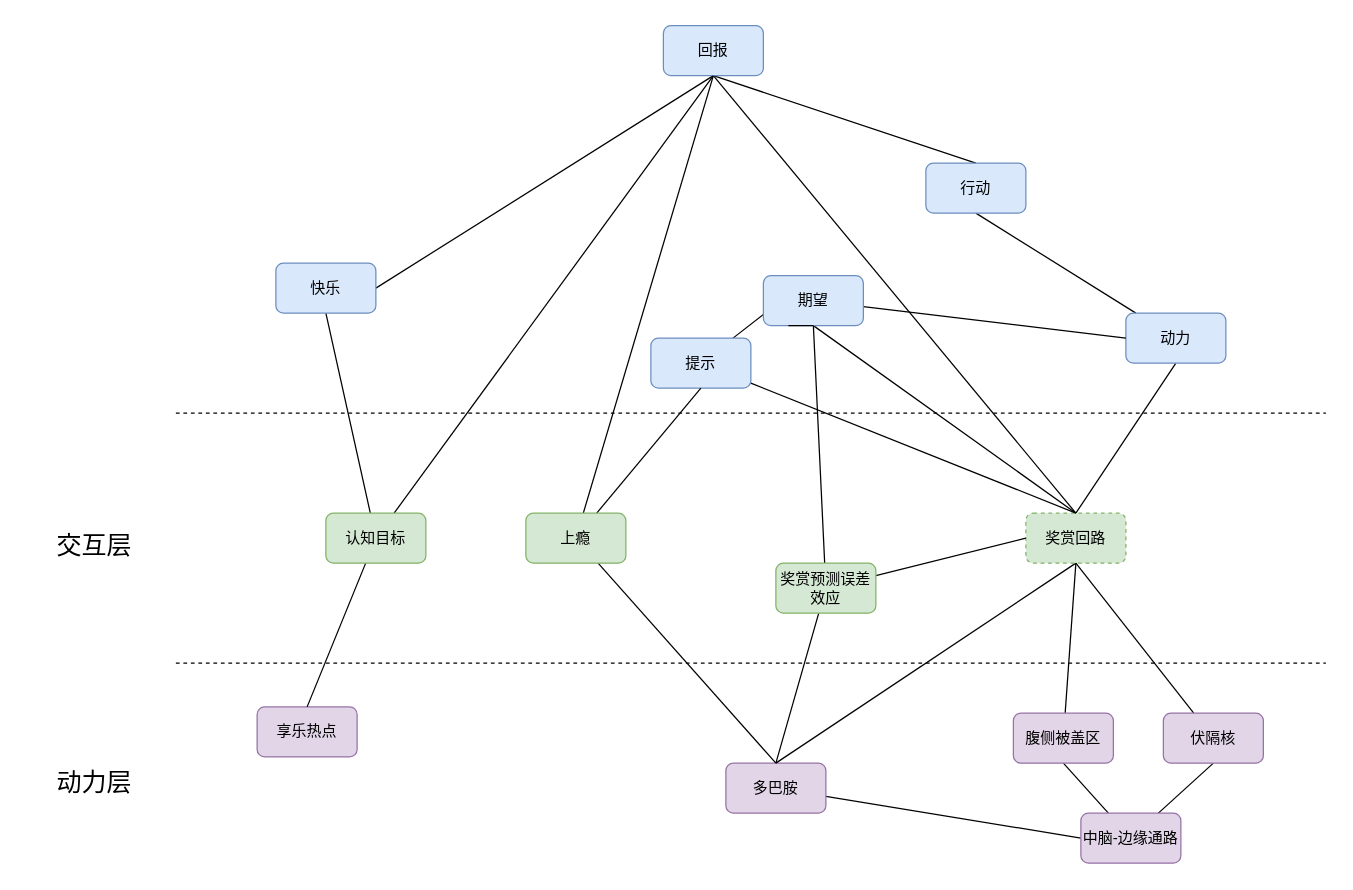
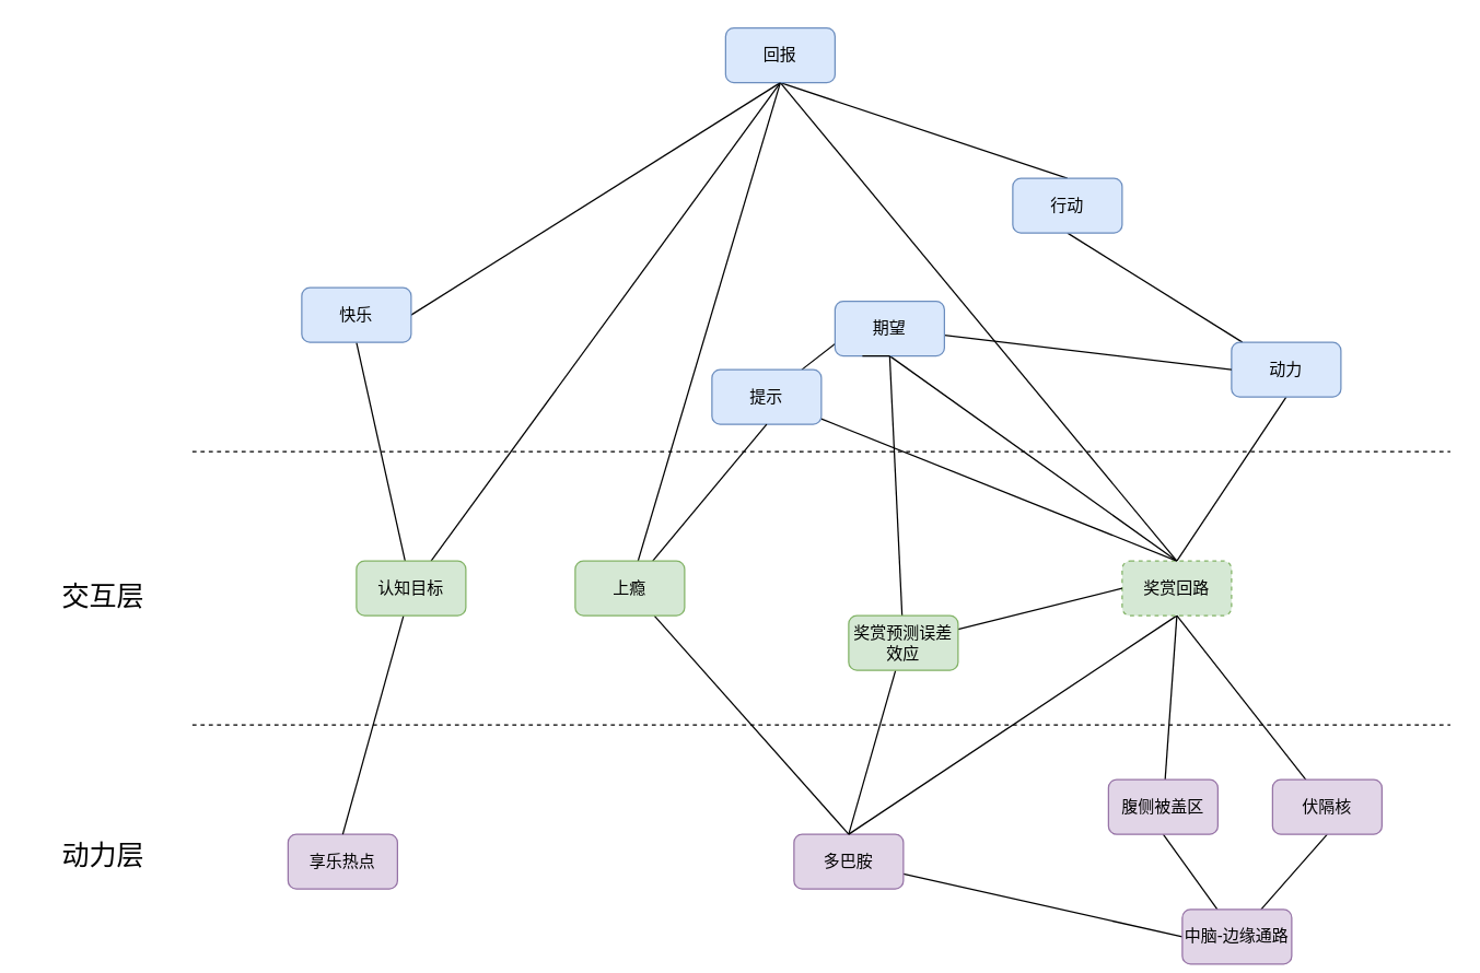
- <mxCell id="36" value="享乐热点" style="rounded=1;whiteSpace=wrap;html=1;fillColor=#e1d5e7;strokeColor=#9673a6;" vertex="1" parent="1"><mxGeometry x="205" y="565" width="80" height="40" as="geometry" /></mxCell>
+ <mxCell id="36" value="享乐热点" style="rounded=1;whiteSpace=wrap;html=1;fillColor=#e1d5e7;strokeColor=#9673a6;" vertex="1" parent="1"><mxGeometry x="210" y="610" width="80" height="40" as="geometry" /></mxCell>
- <mxCell id="16" value="中脑-边缘通路" style="rounded=1;whiteSpace=wrap;html=1;fillColor=#e1d5e7;strokeColor=#9673a6;" vertex="1" parent="1"><mxGeometry x="864" y="650" width="80" height="40" as="geometry" /></mxCell>
+ <mxCell id="16" value="中脑-边缘通路" style="rounded=1;whiteSpace=wrap;html=1;fillColor=#e1d5e7;strokeColor=#9673a6;" vertex="1" parent="1"><mxGeometry x="864" y="665" width="80" height="40" as="geometry" /></mxCell>
